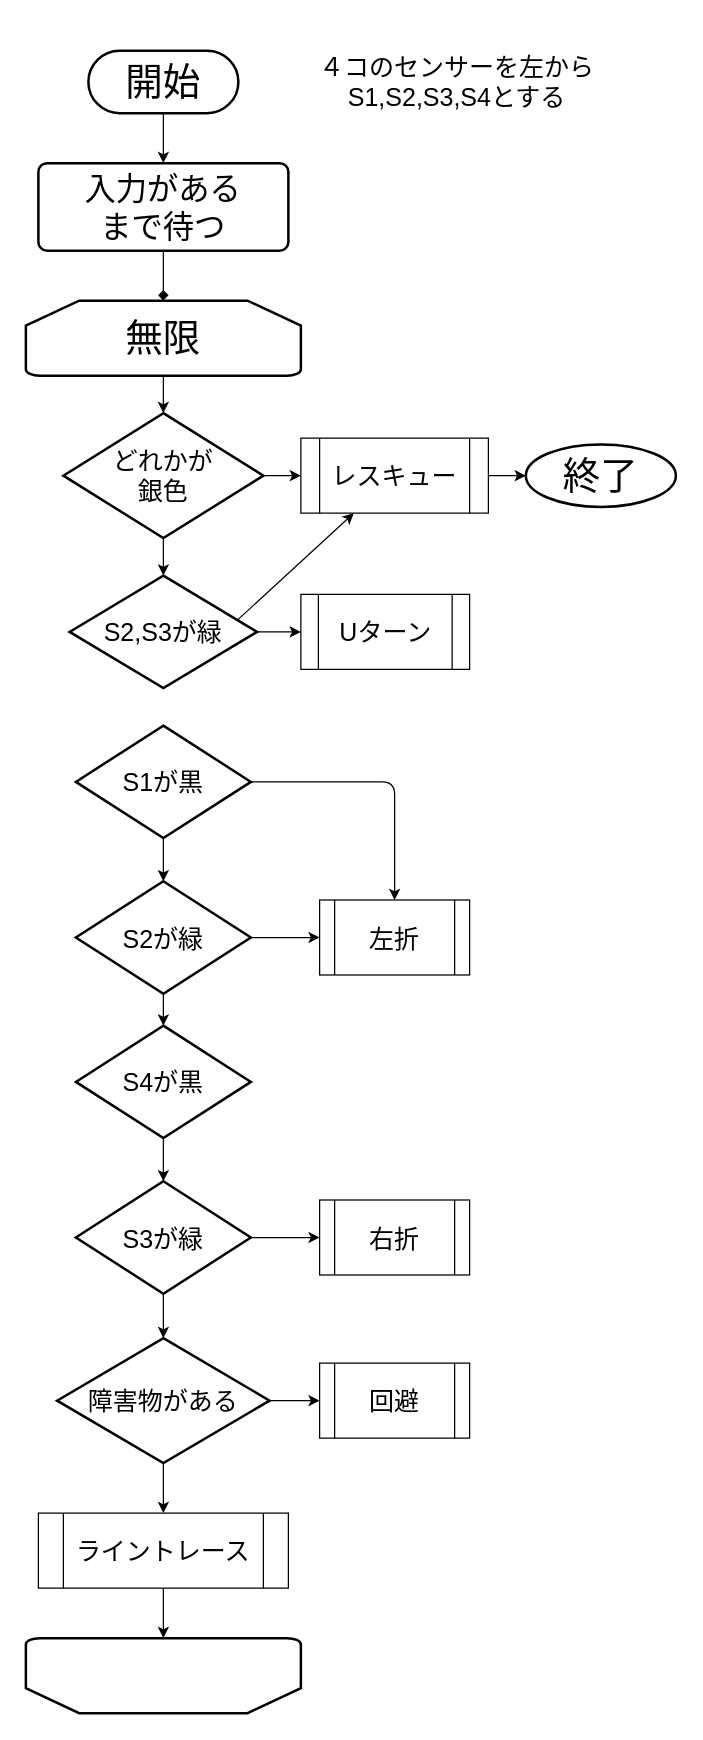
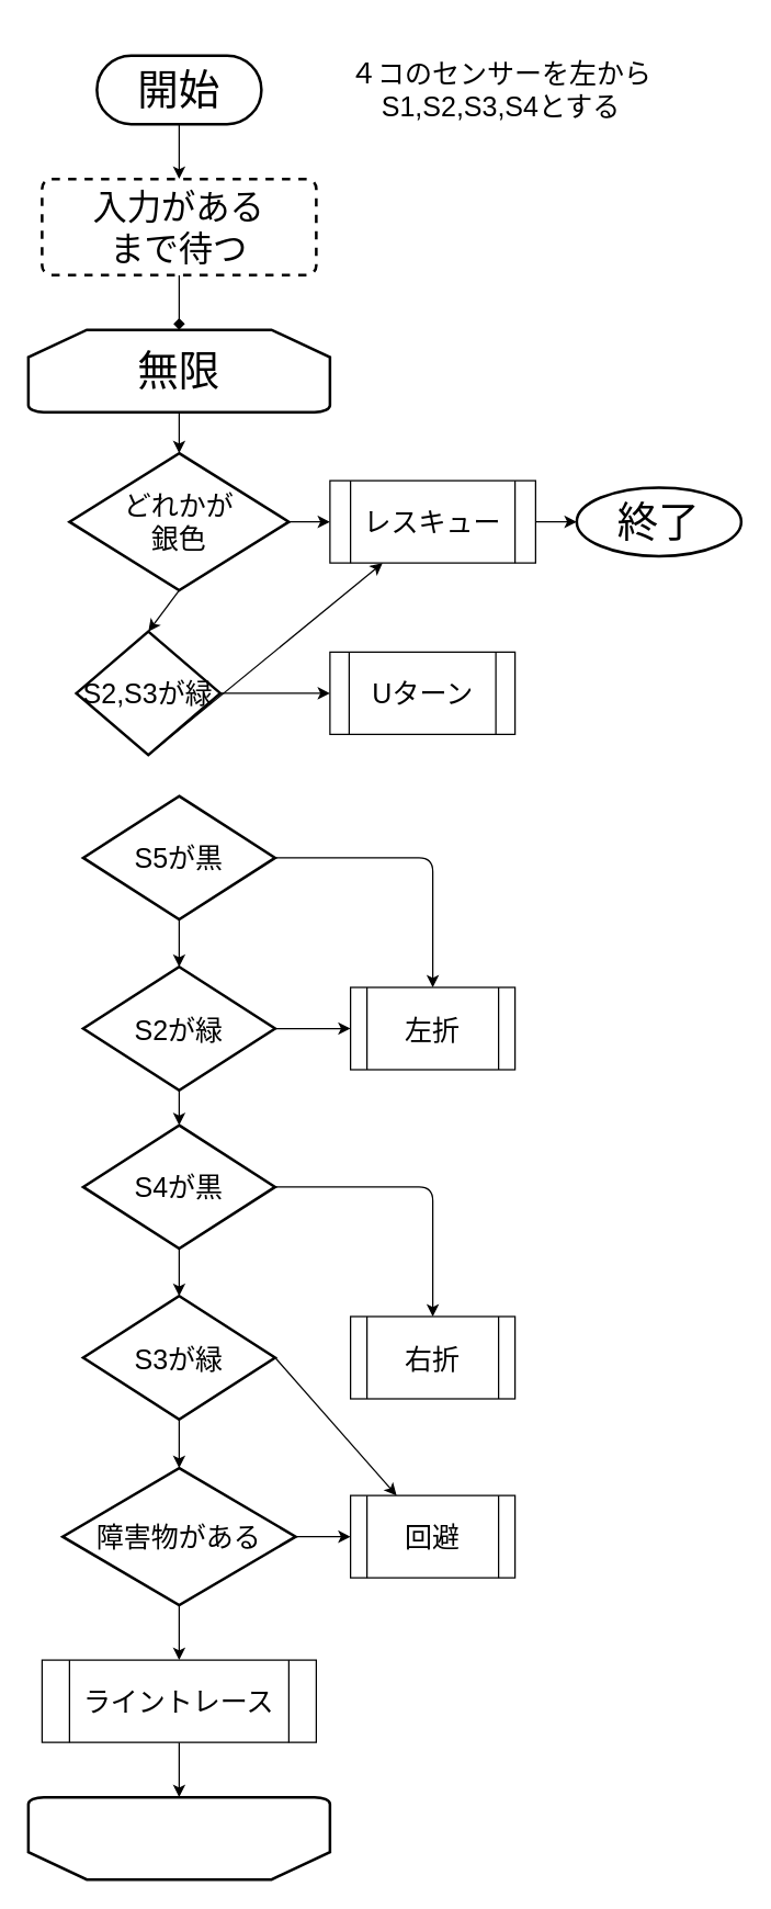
- <mxCell id="6" value="&lt;font style=&quot;font-size: 25px&quot;&gt;入力がある&lt;br&gt;まで待つ&lt;/font&gt;" style="rounded=1;whiteSpace=wrap;html=1;absoluteArcSize=1;arcSize=14;strokeWidth=2;" parent="1" vertex="1"><mxGeometry x="30" y="130" width="200" height="70" as="geometry" /></mxCell>
+ <mxCell id="6" value="&lt;font style=&quot;font-size: 25px&quot;&gt;入力がある&lt;br&gt;まで待つ&lt;/font&gt;" style="rounded=1;whiteSpace=wrap;html=1;absoluteArcSize=1;arcSize=14;strokeWidth=2;dashed=1;" parent="1" vertex="1"><mxGeometry x="30" y="130" width="200" height="70" as="geometry" /></mxCell>
- <mxCell id="31" value="&lt;font&gt;&lt;font style=&quot;font-size: 20px&quot;&gt;S2,S3が緑&lt;/font&gt;&lt;br&gt;&lt;/font&gt;" style="rhombus;whiteSpace=wrap;html=1;strokeWidth=2;" parent="1" vertex="1"><mxGeometry x="55" y="460" width="150" height="90" as="geometry" /></mxCell>
+ <mxCell id="31" value="&lt;font&gt;&lt;font style=&quot;font-size: 20px&quot;&gt;S2,S3が緑&lt;/font&gt;&lt;br&gt;&lt;/font&gt;" style="rhombus;whiteSpace=wrap;html=1;strokeWidth=2;" parent="1" vertex="1"><mxGeometry x="55" y="460" width="105" height="90" as="geometry" /></mxCell>
- <mxCell id="17" value="&lt;span style=&quot;font-size: 20px&quot;&gt;S1が黒&lt;br&gt;&lt;/span&gt;" style="strokeWidth=2;html=1;shape=mxgraph.flowchart.decision;whiteSpace=wrap;" parent="1" vertex="1"><mxGeometry x="60" y="580" width="140" height="90" as="geometry" /></mxCell>
+ <mxCell id="17" value="&lt;span style=&quot;font-size: 20px&quot;&gt;S5が黒&lt;br&gt;&lt;/span&gt;" style="strokeWidth=2;html=1;shape=mxgraph.flowchart.decision;whiteSpace=wrap;" parent="1" vertex="1"><mxGeometry x="60" y="580" width="140" height="90" as="geometry" /></mxCell>
+ <mxCell id="23" style="edgeStyle=none;jumpSize=7;html=1;exitX=1;exitY=0.5;exitDx=0;exitDy=0;exitPerimeter=0;entryX=0.5;entryY=0;entryDx=0;entryDy=0;" parent="1" source="24" target="28" edge="1"><mxGeometry relative="1" as="geometry"><mxPoint x="380" y="865.333" as="targetPoint" /><Array as="points"><mxPoint x="315" y="865" /></Array></mxGeometry></mxCell>
- <mxCell id="25" style="edgeStyle=none;jumpSize=7;html=1;exitX=1;exitY=0.5;exitDx=0;exitDy=0;exitPerimeter=0;entryX=0;entryY=0.5;entryDx=0;entryDy=0;" parent="1" source="27" target="28" edge="1"><mxGeometry relative="1" as="geometry" /></mxCell>
+ <mxCell id="25" style="edgeStyle=none;jumpSize=7;html=1;exitX=1;exitY=0.5;exitDx=0;exitDy=0;exitPerimeter=0;" parent="1" source="27" target="36" edge="1"><mxGeometry relative="1" as="geometry" /></mxCell>
